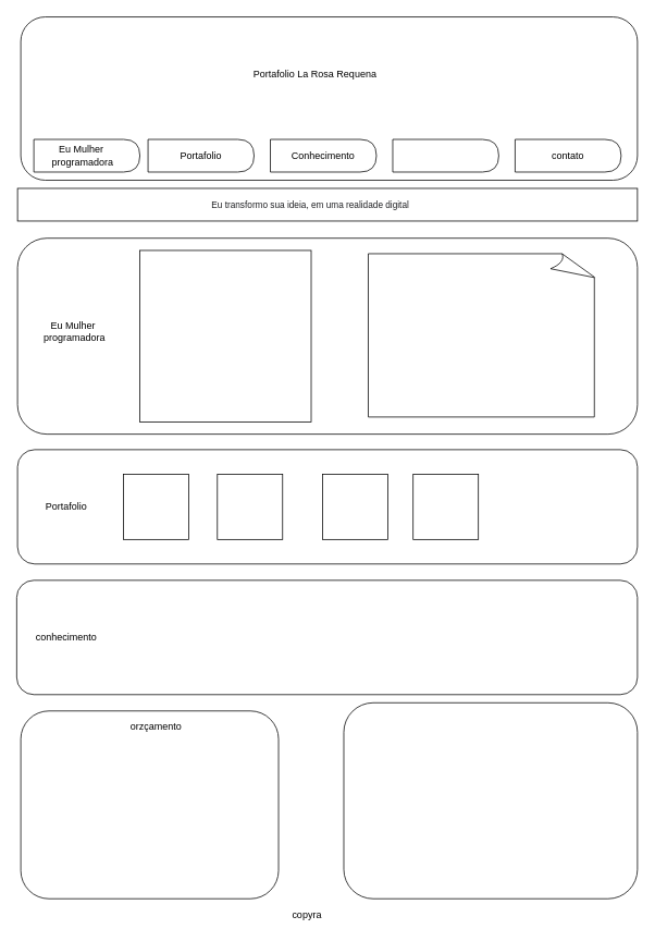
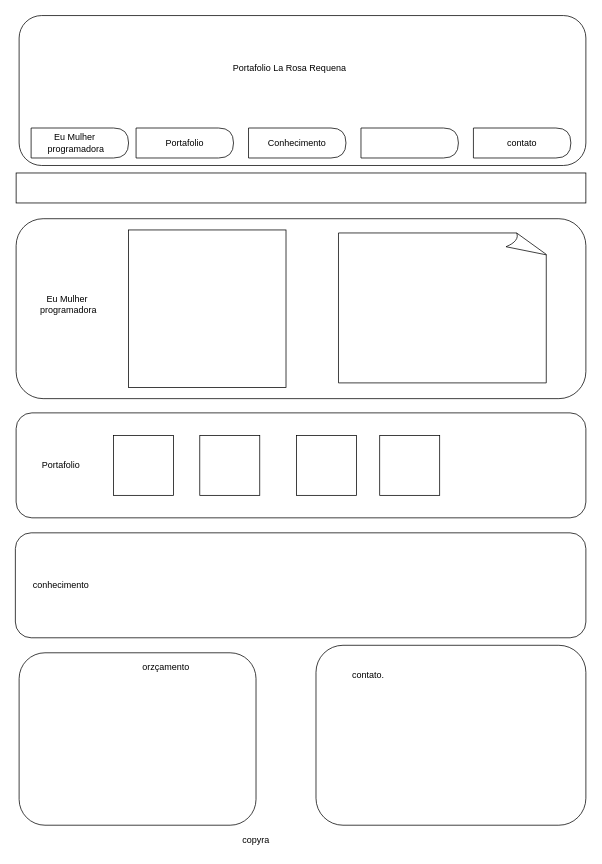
- <mxCell id="7" value="&lt;pre class=&quot;tw-data-text tw-text-large XcVN5d tw-ta&quot; id=&quot;tw-target-text&quot; dir=&quot;ltr&quot; style=&quot;line-height: 36px ; border: none ; padding: 2px 0.14em 2px 0px ; position: relative ; margin-top: -2px ; margin-bottom: -2px ; resize: none ; font-family: inherit ; overflow: hidden ; text-align: left ; width: 270px ; overflow-wrap: break-word ; color: rgb(32 , 33 , 36)&quot;&gt;&lt;span lang=&quot;pt&quot; style=&quot;line-height: 237%&quot;&gt;&lt;font style=&quot;font-size: 11px&quot;&gt;Eu transformo sua ideia, em uma realidade digital&lt;/font&gt;&lt;/span&gt;&lt;/pre&gt;" style="text;html=1;strokeColor=none;fillColor=none;align=center;verticalAlign=middle;whiteSpace=wrap;rounded=0;" vertex="1" parent="1"><mxGeometry x="100" y="240" width="590" height="20" as="geometry" /></mxCell>
- <mxCell id="28" value="orzçamento" style="text;html=1;strokeColor=none;fillColor=none;align=center;verticalAlign=middle;whiteSpace=wrap;rounded=0;" vertex="1" parent="1"><mxGeometry x="161" y="880" width="60" height="20" as="geometry" /></mxCell>
+ <mxCell id="28" value="orzçamento" style="text;html=1;strokeColor=none;fillColor=none;align=center;verticalAlign=middle;whiteSpace=wrap;rounded=0;" vertex="1" parent="1"><mxGeometry x="191" y="880" width="60" height="20" as="geometry" /></mxCell>
+ <mxCell id="25" value="contato." style="text;html=1;strokeColor=none;fillColor=none;align=center;verticalAlign=middle;whiteSpace=wrap;rounded=0;" vertex="1" parent="1"><mxGeometry x="461" y="890" width="60" height="20" as="geometry" /></mxCell>
- <mxCell id="26" value="copyra" style="text;html=1;strokeColor=none;fillColor=none;align=center;verticalAlign=middle;whiteSpace=wrap;rounded=0;" vertex="1" parent="1"><mxGeometry x="321" y="1110" width="110" height="20" as="geometry" /></mxCell>
+ <mxCell id="26" value="copyra" style="text;html=1;strokeColor=none;fillColor=none;align=center;verticalAlign=middle;whiteSpace=wrap;rounded=0;" vertex="1" parent="1"><mxGeometry x="286" y="1110" width="110" height="20" as="geometry" /></mxCell>
